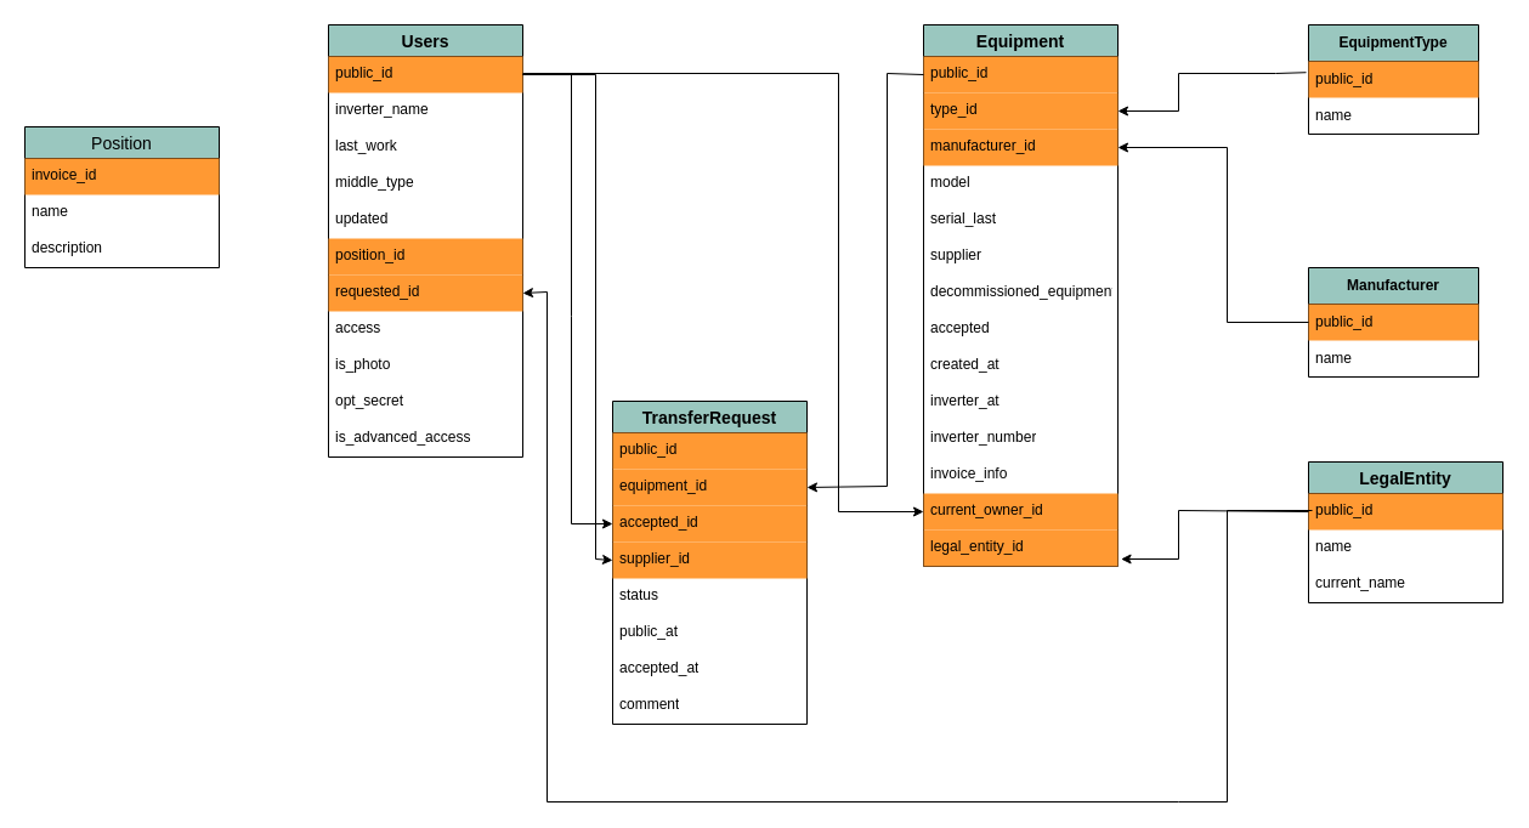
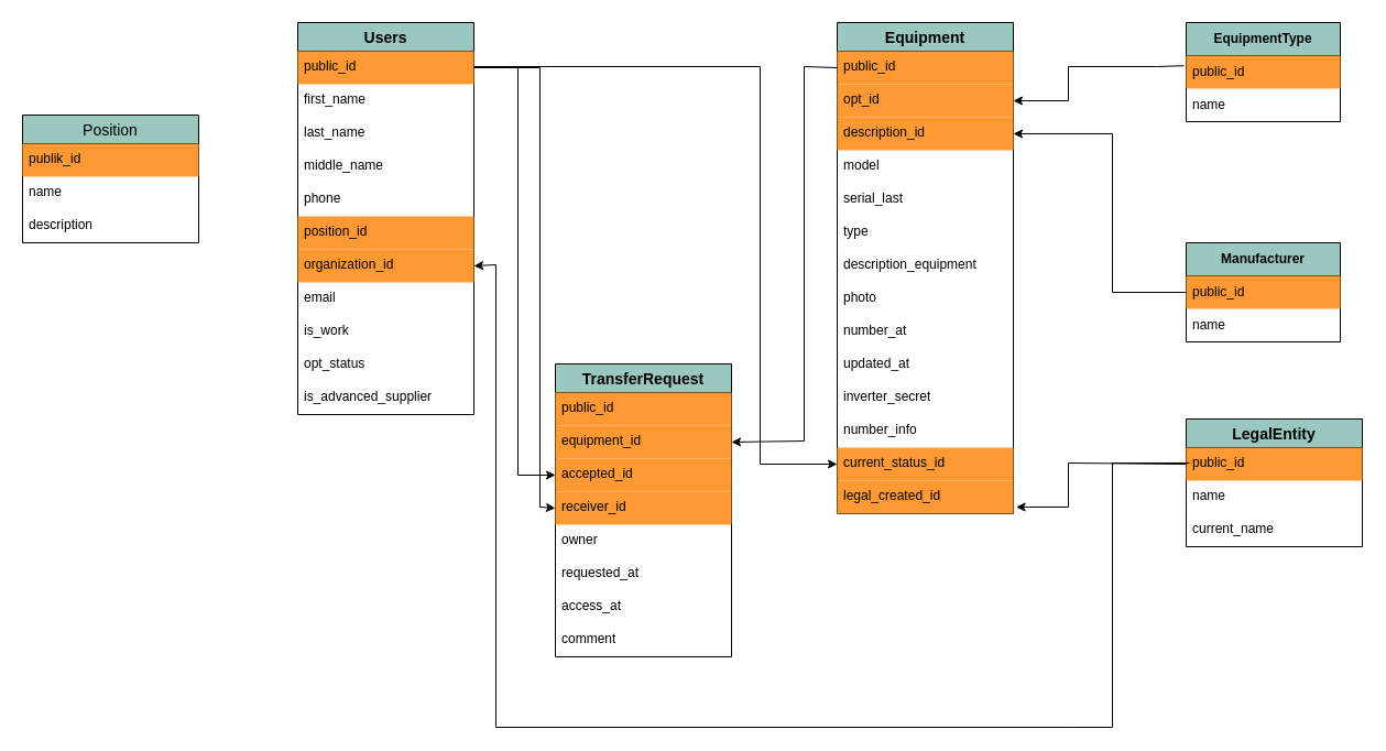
- <mxCell id="4" value="inverter_name" style="text;strokeColor=none;fillColor=none;spacingLeft=4;spacingRight=4;overflow=hidden;rotatable=0;points=[[0,0.5],[1,0.5]];portConstraint=eastwest;fontSize=12;whiteSpace=wrap;html=1;" parent="2" vertex="1"><mxGeometry y="56" width="160" height="30" as="geometry" /></mxCell>
+ <mxCell id="4" value="first_name" style="text;strokeColor=none;fillColor=none;spacingLeft=4;spacingRight=4;overflow=hidden;rotatable=0;points=[[0,0.5],[1,0.5]];portConstraint=eastwest;fontSize=12;whiteSpace=wrap;html=1;" parent="2" vertex="1"><mxGeometry y="56" width="160" height="30" as="geometry" /></mxCell>
- <mxCell id="16" value="type_id" style="text;strokeColor=none;fillColor=#FF9933;spacingLeft=4;spacingRight=4;overflow=hidden;rotatable=0;points=[[0,0.5],[1,0.5]];portConstraint=eastwest;fontSize=12;whiteSpace=wrap;html=1;" parent="14" vertex="1"><mxGeometry y="56" width="160" height="30" as="geometry" /></mxCell>
+ <mxCell id="16" value="opt_id" style="text;strokeColor=none;fillColor=#FF9933;spacingLeft=4;spacingRight=4;overflow=hidden;rotatable=0;points=[[0,0.5],[1,0.5]];portConstraint=eastwest;fontSize=12;whiteSpace=wrap;html=1;" parent="14" vertex="1"><mxGeometry y="56" width="160" height="30" as="geometry" /></mxCell>
- <mxCell id="5" value="last_work" style="text;strokeColor=none;fillColor=none;spacingLeft=4;spacingRight=4;overflow=hidden;rotatable=0;points=[[0,0.5],[1,0.5]];portConstraint=eastwest;fontSize=12;whiteSpace=wrap;html=1;" parent="2" vertex="1"><mxGeometry y="86" width="160" height="30" as="geometry" /></mxCell>
+ <mxCell id="5" value="last_name" style="text;strokeColor=none;fillColor=none;spacingLeft=4;spacingRight=4;overflow=hidden;rotatable=0;points=[[0,0.5],[1,0.5]];portConstraint=eastwest;fontSize=12;whiteSpace=wrap;html=1;" parent="2" vertex="1"><mxGeometry y="86" width="160" height="30" as="geometry" /></mxCell>
- <mxCell id="17" value="manufacturer_id" style="text;strokeColor=none;fillColor=#FF9933;spacingLeft=4;spacingRight=4;overflow=hidden;rotatable=0;points=[[0,0.5],[1,0.5]];portConstraint=eastwest;fontSize=12;whiteSpace=wrap;html=1;" parent="14" vertex="1"><mxGeometry y="86" width="160" height="30" as="geometry" /></mxCell>
+ <mxCell id="17" value="description_id" style="text;strokeColor=none;fillColor=#FF9933;spacingLeft=4;spacingRight=4;overflow=hidden;rotatable=0;points=[[0,0.5],[1,0.5]];portConstraint=eastwest;fontSize=12;whiteSpace=wrap;html=1;" parent="14" vertex="1"><mxGeometry y="86" width="160" height="30" as="geometry" /></mxCell>
- <mxCell id="57" value="invoice_id" style="text;strokeColor=none;fillColor=#FF9933;spacingLeft=4;spacingRight=4;overflow=hidden;rotatable=0;points=[[0,0.5],[1,0.5]];portConstraint=eastwest;fontSize=12;whiteSpace=wrap;html=1;" vertex="1" parent="56"><mxGeometry y="26" width="160" height="30" as="geometry" /></mxCell>
+ <mxCell id="57" value="publik_id" style="text;strokeColor=none;fillColor=#FF9933;spacingLeft=4;spacingRight=4;overflow=hidden;rotatable=0;points=[[0,0.5],[1,0.5]];portConstraint=eastwest;fontSize=12;whiteSpace=wrap;html=1;" vertex="1" parent="56"><mxGeometry y="26" width="160" height="30" as="geometry" /></mxCell>
- <mxCell id="6" value="middle_type" style="text;strokeColor=none;fillColor=none;spacingLeft=4;spacingRight=4;overflow=hidden;rotatable=0;points=[[0,0.5],[1,0.5]];portConstraint=eastwest;fontSize=12;whiteSpace=wrap;html=1;" parent="2" vertex="1"><mxGeometry y="116" width="160" height="30" as="geometry" /></mxCell>
+ <mxCell id="6" value="middle_name" style="text;strokeColor=none;fillColor=none;spacingLeft=4;spacingRight=4;overflow=hidden;rotatable=0;points=[[0,0.5],[1,0.5]];portConstraint=eastwest;fontSize=12;whiteSpace=wrap;html=1;" parent="2" vertex="1"><mxGeometry y="116" width="160" height="30" as="geometry" /></mxCell>
- <mxCell id="7" value="updated" style="text;strokeColor=none;fillColor=none;spacingLeft=4;spacingRight=4;overflow=hidden;rotatable=0;points=[[0,0.5],[1,0.5]];portConstraint=eastwest;fontSize=12;whiteSpace=wrap;html=1;" parent="2" vertex="1"><mxGeometry y="146" width="160" height="30" as="geometry" /></mxCell>
+ <mxCell id="7" value="phone" style="text;strokeColor=none;fillColor=none;spacingLeft=4;spacingRight=4;overflow=hidden;rotatable=0;points=[[0,0.5],[1,0.5]];portConstraint=eastwest;fontSize=12;whiteSpace=wrap;html=1;" parent="2" vertex="1"><mxGeometry y="146" width="160" height="30" as="geometry" /></mxCell>
- <mxCell id="20" value="supplier" style="text;strokeColor=none;fillColor=none;spacingLeft=4;spacingRight=4;overflow=hidden;rotatable=0;points=[[0,0.5],[1,0.5]];portConstraint=eastwest;fontSize=12;whiteSpace=wrap;html=1;" parent="14" vertex="1"><mxGeometry y="176" width="160" height="30" as="geometry" /></mxCell>
+ <mxCell id="20" value="type" style="text;strokeColor=none;fillColor=none;spacingLeft=4;spacingRight=4;overflow=hidden;rotatable=0;points=[[0,0.5],[1,0.5]];portConstraint=eastwest;fontSize=12;whiteSpace=wrap;html=1;" parent="14" vertex="1"><mxGeometry y="176" width="160" height="30" as="geometry" /></mxCell>
- <mxCell id="9" value="requested_id" style="text;strokeColor=none;fillColor=#FF9933;spacingLeft=4;spacingRight=4;overflow=hidden;rotatable=0;points=[[0,0.5],[1,0.5]];portConstraint=eastwest;fontSize=12;whiteSpace=wrap;html=1;" parent="2" vertex="1"><mxGeometry y="206" width="160" height="30" as="geometry" /></mxCell>
+ <mxCell id="9" value="organization_id" style="text;strokeColor=none;fillColor=#FF9933;spacingLeft=4;spacingRight=4;overflow=hidden;rotatable=0;points=[[0,0.5],[1,0.5]];portConstraint=eastwest;fontSize=12;whiteSpace=wrap;html=1;" parent="2" vertex="1"><mxGeometry y="206" width="160" height="30" as="geometry" /></mxCell>
- <mxCell id="21" value="decommissioned_equipment" style="text;strokeColor=none;fillColor=none;spacingLeft=4;spacingRight=4;overflow=hidden;rotatable=0;points=[[0,0.5],[1,0.5]];portConstraint=eastwest;fontSize=12;whiteSpace=wrap;html=1;" parent="14" vertex="1"><mxGeometry y="206" width="160" height="30" as="geometry" /></mxCell>
+ <mxCell id="21" value="description_equipment" style="text;strokeColor=none;fillColor=none;spacingLeft=4;spacingRight=4;overflow=hidden;rotatable=0;points=[[0,0.5],[1,0.5]];portConstraint=eastwest;fontSize=12;whiteSpace=wrap;html=1;" parent="14" vertex="1"><mxGeometry y="206" width="160" height="30" as="geometry" /></mxCell>
- <mxCell id="10" value="access" style="text;strokeColor=none;fillColor=none;spacingLeft=4;spacingRight=4;overflow=hidden;rotatable=0;points=[[0,0.5],[1,0.5]];portConstraint=eastwest;fontSize=12;whiteSpace=wrap;html=1;" parent="2" vertex="1"><mxGeometry y="236" width="160" height="30" as="geometry" /></mxCell>
+ <mxCell id="10" value="email" style="text;strokeColor=none;fillColor=none;spacingLeft=4;spacingRight=4;overflow=hidden;rotatable=0;points=[[0,0.5],[1,0.5]];portConstraint=eastwest;fontSize=12;whiteSpace=wrap;html=1;" parent="2" vertex="1"><mxGeometry y="236" width="160" height="30" as="geometry" /></mxCell>
- <mxCell id="22" value="accepted" style="text;strokeColor=none;fillColor=none;spacingLeft=4;spacingRight=4;overflow=hidden;rotatable=0;points=[[0,0.5],[1,0.5]];portConstraint=eastwest;fontSize=12;whiteSpace=wrap;html=1;" parent="14" vertex="1"><mxGeometry y="236" width="160" height="30" as="geometry" /></mxCell>
+ <mxCell id="22" value="photo" style="text;strokeColor=none;fillColor=none;spacingLeft=4;spacingRight=4;overflow=hidden;rotatable=0;points=[[0,0.5],[1,0.5]];portConstraint=eastwest;fontSize=12;whiteSpace=wrap;html=1;" parent="14" vertex="1"><mxGeometry y="236" width="160" height="30" as="geometry" /></mxCell>
- <mxCell id="11" value="is_photo" style="text;strokeColor=none;fillColor=none;spacingLeft=4;spacingRight=4;overflow=hidden;rotatable=0;points=[[0,0.5],[1,0.5]];portConstraint=eastwest;fontSize=12;whiteSpace=wrap;html=1;" parent="2" vertex="1"><mxGeometry y="266" width="160" height="30" as="geometry" /></mxCell>
+ <mxCell id="11" value="is_work" style="text;strokeColor=none;fillColor=none;spacingLeft=4;spacingRight=4;overflow=hidden;rotatable=0;points=[[0,0.5],[1,0.5]];portConstraint=eastwest;fontSize=12;whiteSpace=wrap;html=1;" parent="2" vertex="1"><mxGeometry y="266" width="160" height="30" as="geometry" /></mxCell>
- <mxCell id="23" value="created_at&lt;span style=&quot;white-space: pre;&quot;&gt;&#09;&lt;/span&gt;" style="text;strokeColor=none;fillColor=none;spacingLeft=4;spacingRight=4;overflow=hidden;rotatable=0;points=[[0,0.5],[1,0.5]];portConstraint=eastwest;fontSize=12;whiteSpace=wrap;html=1;" parent="14" vertex="1"><mxGeometry y="266" width="160" height="30" as="geometry" /></mxCell>
+ <mxCell id="23" value="number_at&lt;span style=&quot;white-space: pre;&quot;&gt;&#09;&lt;/span&gt;" style="text;strokeColor=none;fillColor=none;spacingLeft=4;spacingRight=4;overflow=hidden;rotatable=0;points=[[0,0.5],[1,0.5]];portConstraint=eastwest;fontSize=12;whiteSpace=wrap;html=1;" parent="14" vertex="1"><mxGeometry y="266" width="160" height="30" as="geometry" /></mxCell>
- <mxCell id="12" value="opt_secret" style="text;strokeColor=none;fillColor=none;spacingLeft=4;spacingRight=4;overflow=hidden;rotatable=0;points=[[0,0.5],[1,0.5]];portConstraint=eastwest;fontSize=12;whiteSpace=wrap;html=1;" parent="2" vertex="1"><mxGeometry y="296" width="160" height="30" as="geometry" /></mxCell>
+ <mxCell id="12" value="opt_status" style="text;strokeColor=none;fillColor=none;spacingLeft=4;spacingRight=4;overflow=hidden;rotatable=0;points=[[0,0.5],[1,0.5]];portConstraint=eastwest;fontSize=12;whiteSpace=wrap;html=1;" parent="2" vertex="1"><mxGeometry y="296" width="160" height="30" as="geometry" /></mxCell>
- <mxCell id="24" value="inverter_at" style="text;strokeColor=none;fillColor=none;spacingLeft=4;spacingRight=4;overflow=hidden;rotatable=0;points=[[0,0.5],[1,0.5]];portConstraint=eastwest;fontSize=12;whiteSpace=wrap;html=1;" parent="14" vertex="1"><mxGeometry y="296" width="160" height="30" as="geometry" /></mxCell>
+ <mxCell id="24" value="updated_at" style="text;strokeColor=none;fillColor=none;spacingLeft=4;spacingRight=4;overflow=hidden;rotatable=0;points=[[0,0.5],[1,0.5]];portConstraint=eastwest;fontSize=12;whiteSpace=wrap;html=1;" parent="14" vertex="1"><mxGeometry y="296" width="160" height="30" as="geometry" /></mxCell>
- <mxCell id="13" value="is_advanced_access" style="text;strokeColor=none;fillColor=none;spacingLeft=4;spacingRight=4;overflow=hidden;rotatable=0;points=[[0,0.5],[1,0.5]];portConstraint=eastwest;fontSize=12;whiteSpace=wrap;html=1;" parent="2" vertex="1"><mxGeometry y="326" width="160" height="30" as="geometry" /></mxCell>
+ <mxCell id="13" value="is_advanced_supplier" style="text;strokeColor=none;fillColor=none;spacingLeft=4;spacingRight=4;overflow=hidden;rotatable=0;points=[[0,0.5],[1,0.5]];portConstraint=eastwest;fontSize=12;whiteSpace=wrap;html=1;" parent="2" vertex="1"><mxGeometry y="326" width="160" height="30" as="geometry" /></mxCell>
- <mxCell id="25" value="inverter_number" style="text;strokeColor=none;fillColor=none;spacingLeft=4;spacingRight=4;overflow=hidden;rotatable=0;points=[[0,0.5],[1,0.5]];portConstraint=eastwest;fontSize=12;whiteSpace=wrap;html=1;" parent="14" vertex="1"><mxGeometry y="326" width="160" height="30" as="geometry" /></mxCell>
+ <mxCell id="25" value="inverter_secret" style="text;strokeColor=none;fillColor=none;spacingLeft=4;spacingRight=4;overflow=hidden;rotatable=0;points=[[0,0.5],[1,0.5]];portConstraint=eastwest;fontSize=12;whiteSpace=wrap;html=1;" parent="14" vertex="1"><mxGeometry y="326" width="160" height="30" as="geometry" /></mxCell>
- <mxCell id="26" value="invoice_info" style="text;strokeColor=none;fillColor=none;spacingLeft=4;spacingRight=4;overflow=hidden;rotatable=0;points=[[0,0.5],[1,0.5]];portConstraint=eastwest;fontSize=12;whiteSpace=wrap;html=1;" parent="14" vertex="1"><mxGeometry y="356" width="160" height="30" as="geometry" /></mxCell>
+ <mxCell id="26" value="number_info" style="text;strokeColor=none;fillColor=none;spacingLeft=4;spacingRight=4;overflow=hidden;rotatable=0;points=[[0,0.5],[1,0.5]];portConstraint=eastwest;fontSize=12;whiteSpace=wrap;html=1;" parent="14" vertex="1"><mxGeometry y="356" width="160" height="30" as="geometry" /></mxCell>
- <mxCell id="27" value="current_owner_id" style="text;strokeColor=none;fillColor=#FF9933;spacingLeft=4;spacingRight=4;overflow=hidden;rotatable=0;points=[[0,0.5],[1,0.5]];portConstraint=eastwest;fontSize=12;whiteSpace=wrap;html=1;" parent="14" vertex="1"><mxGeometry y="386" width="160" height="30" as="geometry" /></mxCell>
+ <mxCell id="27" value="current_status_id" style="text;strokeColor=none;fillColor=#FF9933;spacingLeft=4;spacingRight=4;overflow=hidden;rotatable=0;points=[[0,0.5],[1,0.5]];portConstraint=eastwest;fontSize=12;whiteSpace=wrap;html=1;" parent="14" vertex="1"><mxGeometry y="386" width="160" height="30" as="geometry" /></mxCell>
- <mxCell id="28" value="legal_entity_id" style="text;strokeColor=none;fillColor=#FF9933;spacingLeft=4;spacingRight=4;overflow=hidden;rotatable=0;points=[[0,0.5],[1,0.5]];portConstraint=eastwest;fontSize=12;whiteSpace=wrap;html=1;" parent="14" vertex="1"><mxGeometry y="416" width="160" height="30" as="geometry" /></mxCell>
+ <mxCell id="28" value="legal_created_id" style="text;strokeColor=none;fillColor=#FF9933;spacingLeft=4;spacingRight=4;overflow=hidden;rotatable=0;points=[[0,0.5],[1,0.5]];portConstraint=eastwest;fontSize=12;whiteSpace=wrap;html=1;" parent="14" vertex="1"><mxGeometry y="416" width="160" height="30" as="geometry" /></mxCell>
- <mxCell id="33" value="supplier_id" style="text;strokeColor=none;fillColor=#FF9933;spacingLeft=4;spacingRight=4;overflow=hidden;rotatable=0;points=[[0,0.5],[1,0.5]];portConstraint=eastwest;fontSize=12;whiteSpace=wrap;html=1;" parent="29" vertex="1"><mxGeometry y="116" width="160" height="30" as="geometry" /></mxCell>
+ <mxCell id="33" value="receiver_id" style="text;strokeColor=none;fillColor=#FF9933;spacingLeft=4;spacingRight=4;overflow=hidden;rotatable=0;points=[[0,0.5],[1,0.5]];portConstraint=eastwest;fontSize=12;whiteSpace=wrap;html=1;" parent="29" vertex="1"><mxGeometry y="116" width="160" height="30" as="geometry" /></mxCell>
- <mxCell id="34" value="status" style="text;strokeColor=none;fillColor=none;spacingLeft=4;spacingRight=4;overflow=hidden;rotatable=0;points=[[0,0.5],[1,0.5]];portConstraint=eastwest;fontSize=12;whiteSpace=wrap;html=1;" parent="29" vertex="1"><mxGeometry y="146" width="160" height="30" as="geometry" /></mxCell>
+ <mxCell id="34" value="owner" style="text;strokeColor=none;fillColor=none;spacingLeft=4;spacingRight=4;overflow=hidden;rotatable=0;points=[[0,0.5],[1,0.5]];portConstraint=eastwest;fontSize=12;whiteSpace=wrap;html=1;" parent="29" vertex="1"><mxGeometry y="146" width="160" height="30" as="geometry" /></mxCell>
- <mxCell id="35" value="public_at" style="text;strokeColor=none;fillColor=none;spacingLeft=4;spacingRight=4;overflow=hidden;rotatable=0;points=[[0,0.5],[1,0.5]];portConstraint=eastwest;fontSize=12;whiteSpace=wrap;html=1;" parent="29" vertex="1"><mxGeometry y="176" width="160" height="30" as="geometry" /></mxCell>
+ <mxCell id="35" value="requested_at" style="text;strokeColor=none;fillColor=none;spacingLeft=4;spacingRight=4;overflow=hidden;rotatable=0;points=[[0,0.5],[1,0.5]];portConstraint=eastwest;fontSize=12;whiteSpace=wrap;html=1;" parent="29" vertex="1"><mxGeometry y="176" width="160" height="30" as="geometry" /></mxCell>
- <mxCell id="36" value="accepted_at" style="text;strokeColor=none;fillColor=none;spacingLeft=4;spacingRight=4;overflow=hidden;rotatable=0;points=[[0,0.5],[1,0.5]];portConstraint=eastwest;fontSize=12;whiteSpace=wrap;html=1;" parent="29" vertex="1"><mxGeometry y="206" width="160" height="30" as="geometry" /></mxCell>
+ <mxCell id="36" value="access_at" style="text;strokeColor=none;fillColor=none;spacingLeft=4;spacingRight=4;overflow=hidden;rotatable=0;points=[[0,0.5],[1,0.5]];portConstraint=eastwest;fontSize=12;whiteSpace=wrap;html=1;" parent="29" vertex="1"><mxGeometry y="206" width="160" height="30" as="geometry" /></mxCell>
